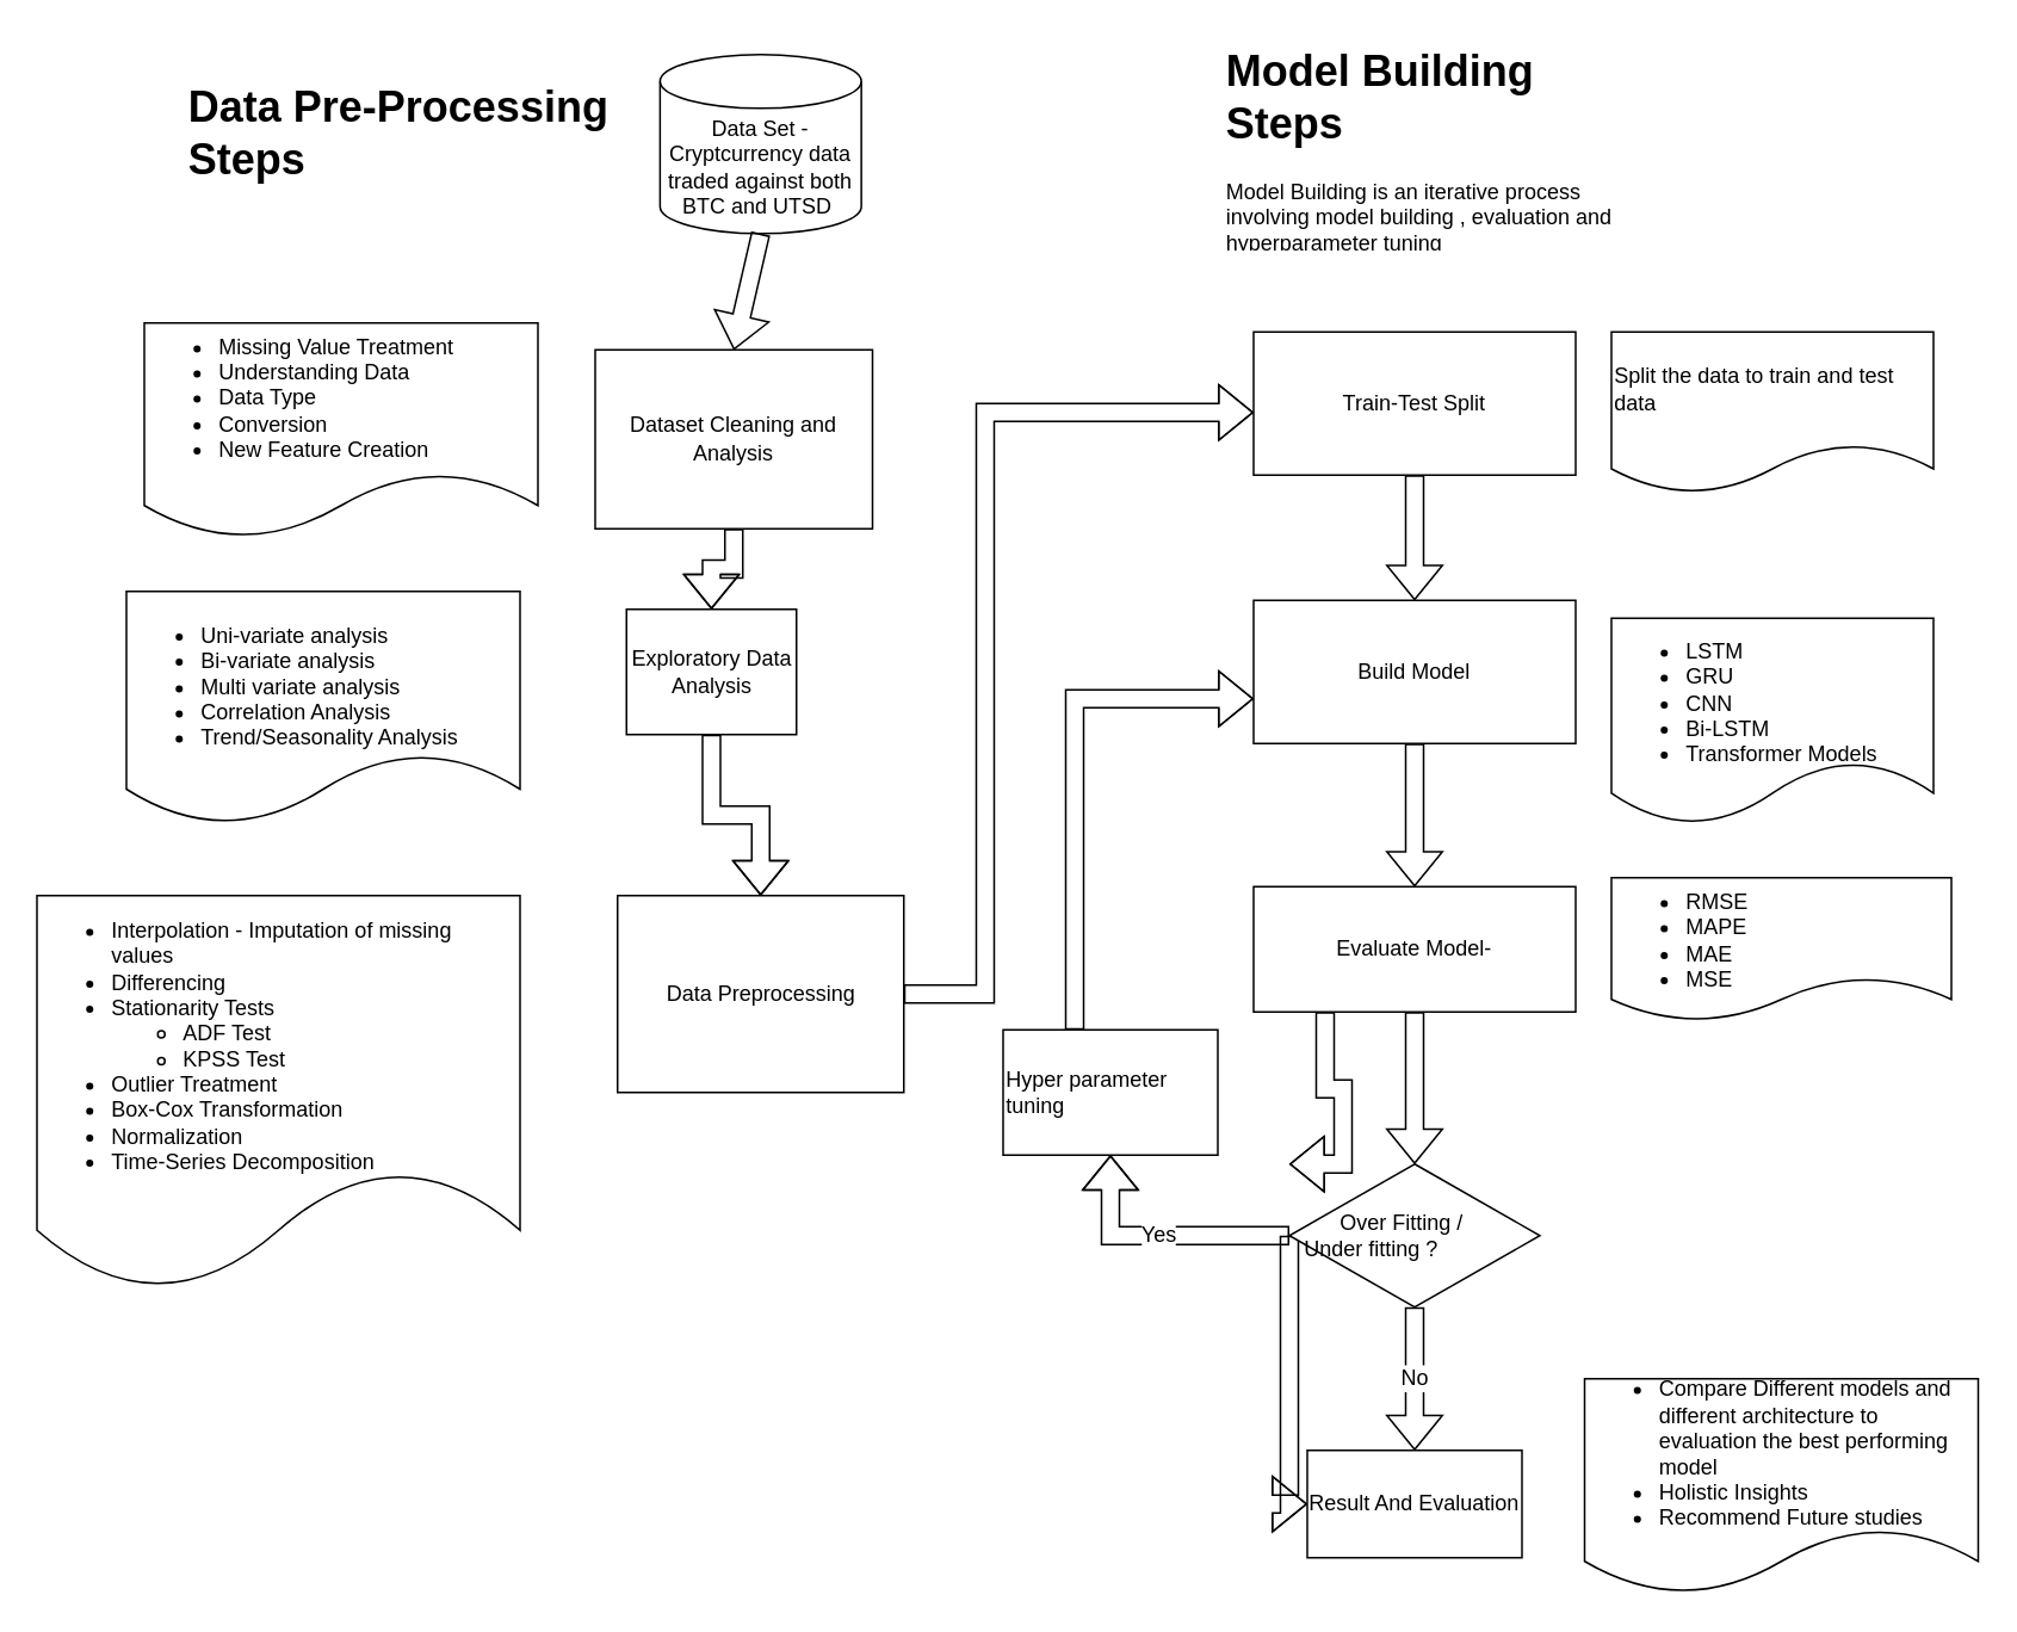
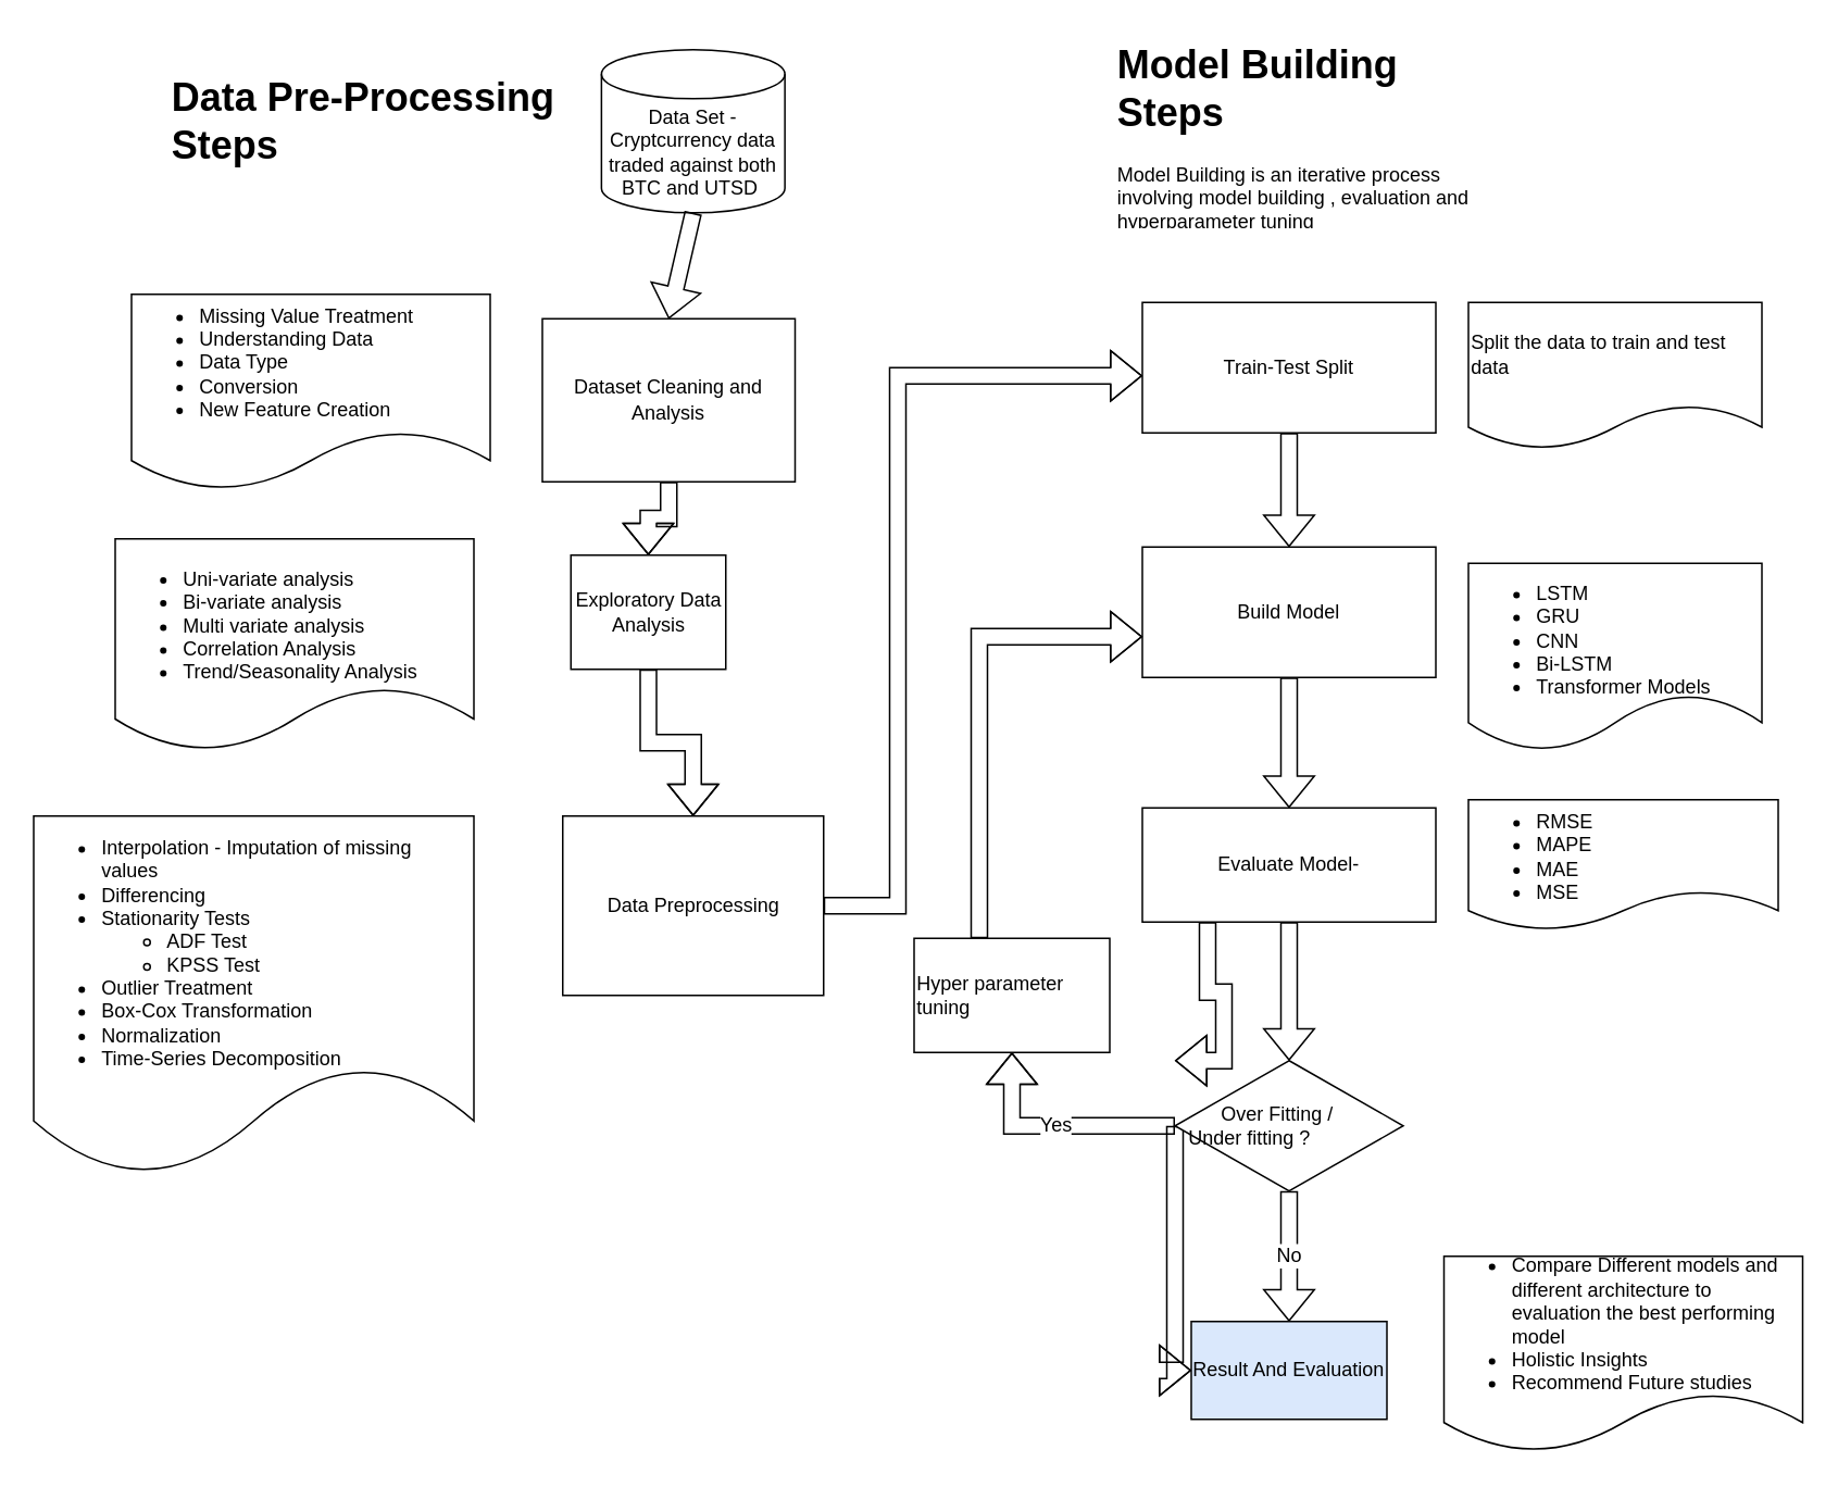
- <mxCell id="28" value="Result And Evaluation" style="whiteSpace=wrap;html=1;align=center;" vertex="1" parent="1"><mxGeometry x="730" y="810" width="120" height="60" as="geometry" /></mxCell>
+ <mxCell id="28" value="Result And Evaluation" style="whiteSpace=wrap;html=1;align=center;fillColor=#dae8fc;" vertex="1" parent="1"><mxGeometry x="730" y="810" width="120" height="60" as="geometry" /></mxCell>
